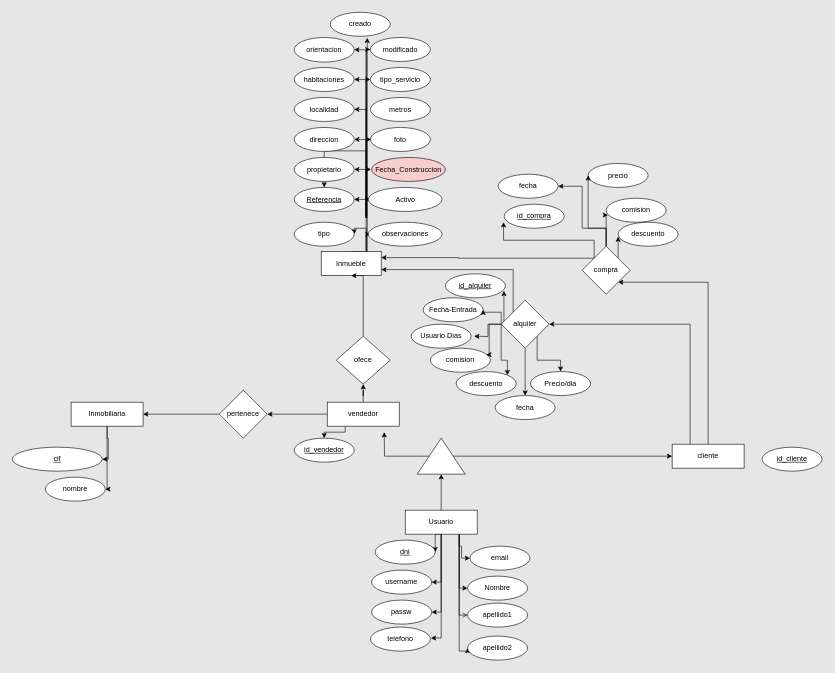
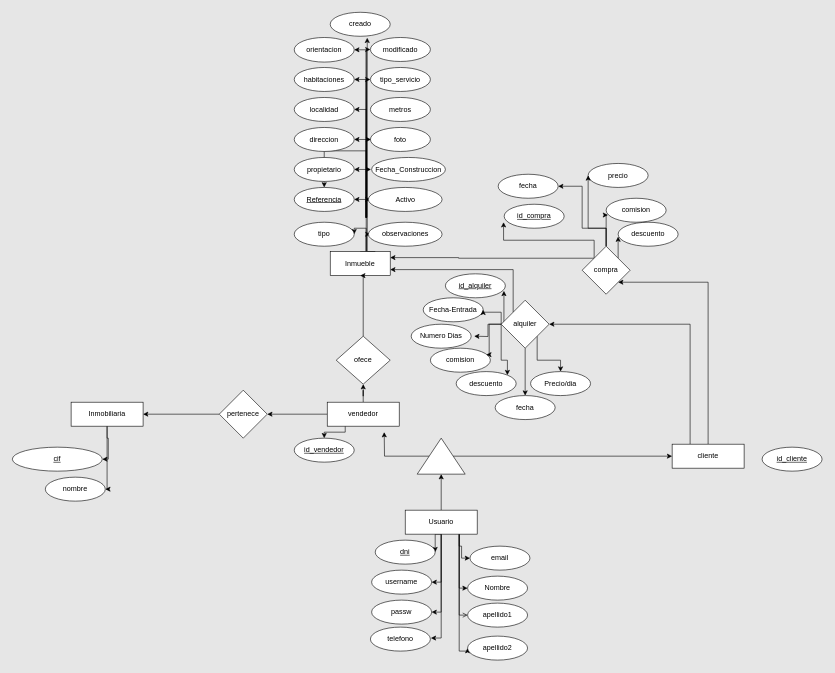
- <mxCell id="14" value="Fecha_Construccion" style="ellipse;whiteSpace=wrap;html=1;align=center;rounded=0;fillColor=#f8cecc;" parent="1" vertex="1"><mxGeometry x="619" y="262" width="123" height="40" as="geometry" /></mxCell>
+ <mxCell id="14" value="Fecha_Construccion" style="ellipse;whiteSpace=wrap;html=1;align=center;rounded=0;" parent="1" vertex="1"><mxGeometry x="619" y="262" width="123" height="40" as="geometry" /></mxCell>
- <mxCell id="6" value="Inmueble" style="whiteSpace=wrap;html=1;align=center;rounded=0;" parent="1" vertex="1"><mxGeometry x="535" y="419" width="100" height="40" as="geometry" /></mxCell>
+ <mxCell id="6" value="Inmueble" style="whiteSpace=wrap;html=1;align=center;rounded=0;" parent="1" vertex="1"><mxGeometry x="550" y="419" width="100" height="40" as="geometry" /></mxCell>
- <mxCell id="60" value="Usuario Dias" style="ellipse;whiteSpace=wrap;html=1;align=center;rounded=0;" parent="1" vertex="1"><mxGeometry x="685" y="540" width="100" height="40" as="geometry" /></mxCell>
+ <mxCell id="60" value="Numero Dias" style="ellipse;whiteSpace=wrap;html=1;align=center;rounded=0;" parent="1" vertex="1"><mxGeometry x="685" y="540" width="100" height="40" as="geometry" /></mxCell>
